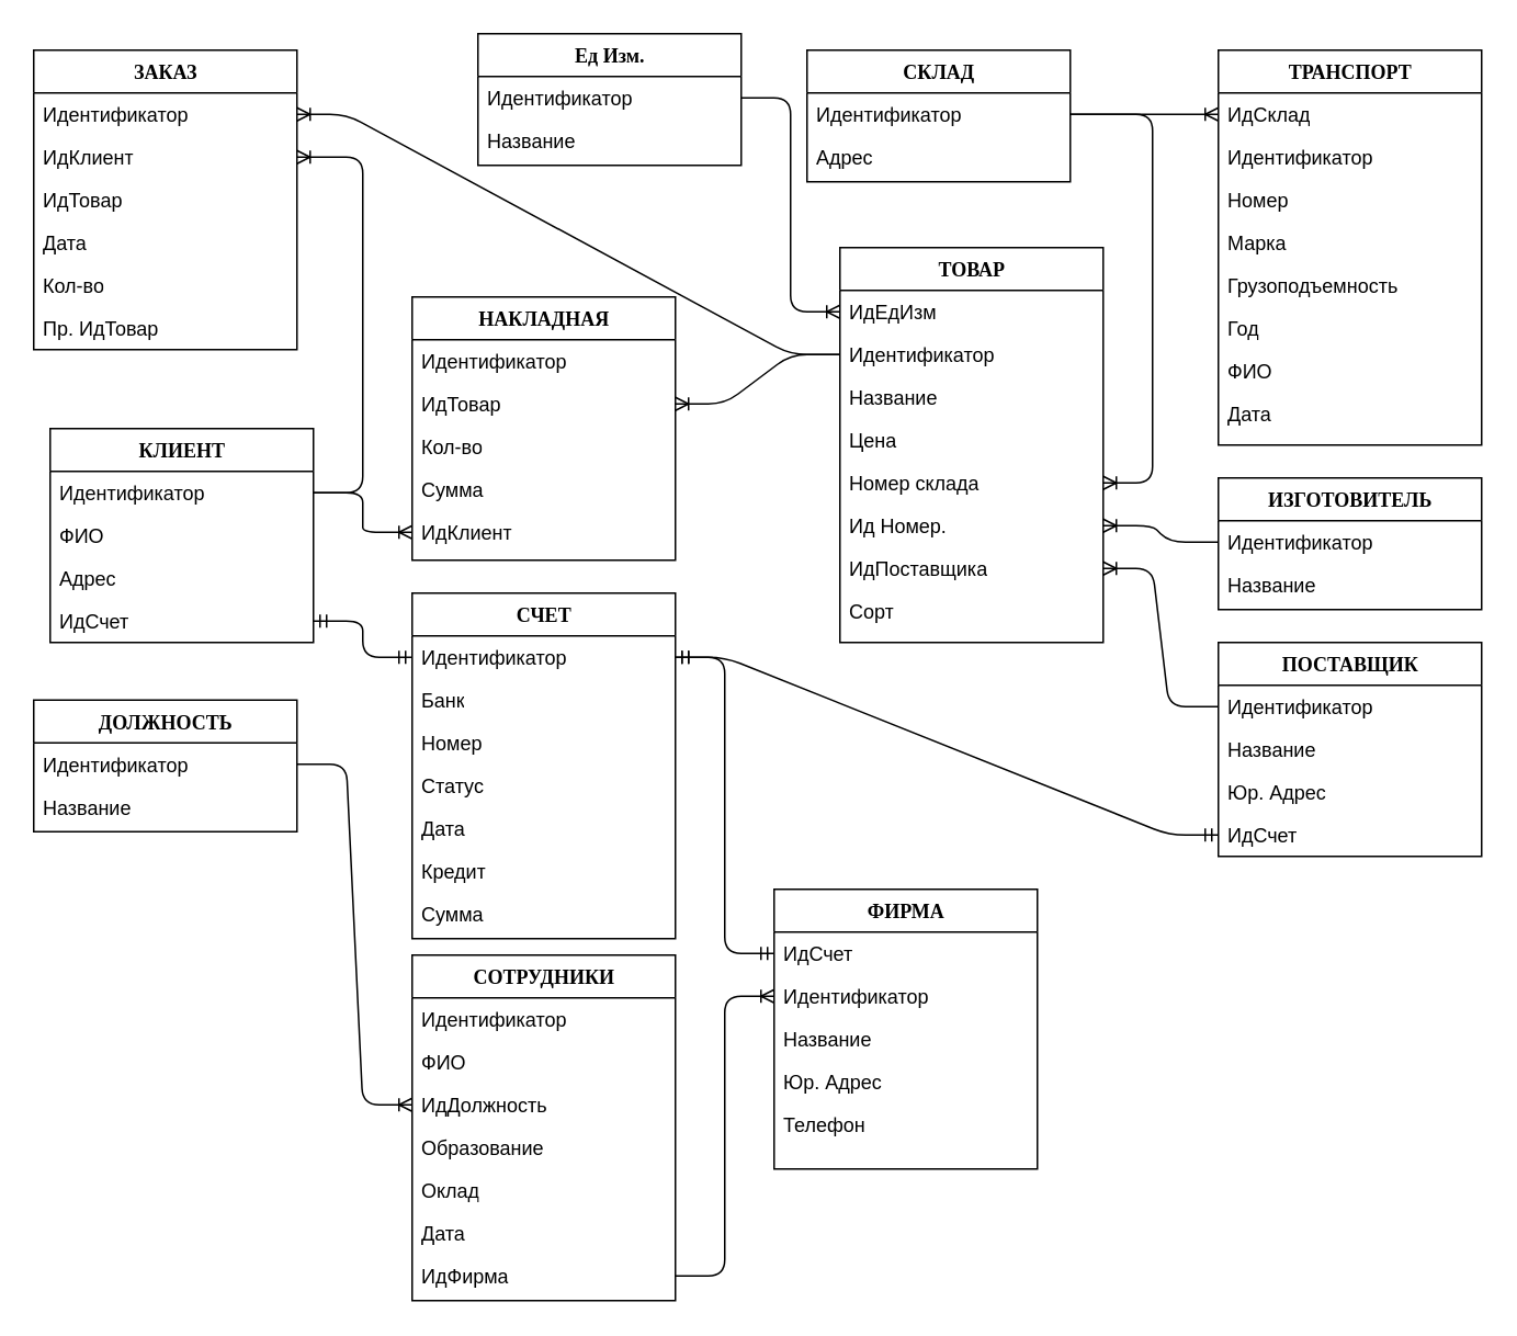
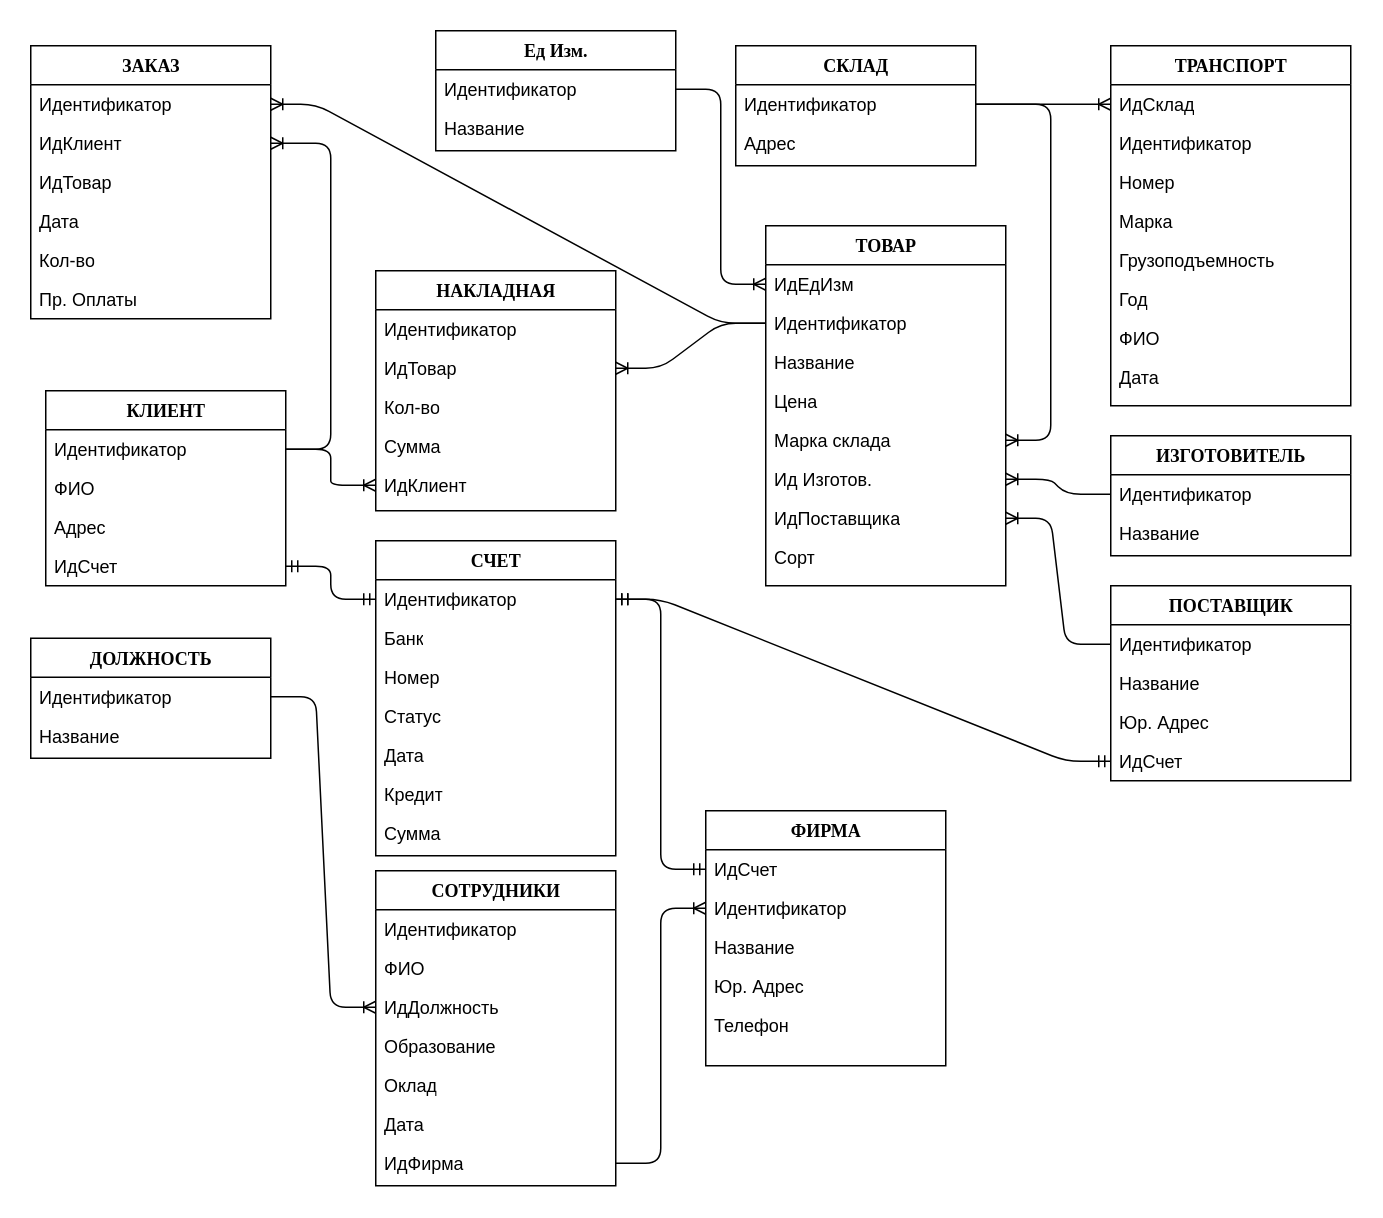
- <mxCell id="17" value="Пр. ИдТовар" style="text;html=1;strokeColor=none;fillColor=none;align=left;verticalAlign=top;spacingLeft=4;spacingRight=4;whiteSpace=wrap;overflow=hidden;rotatable=0;points=[[0,0.5],[1,0.5]];portConstraint=eastwest;" parent="11" vertex="1"><mxGeometry y="156" width="160" height="26" as="geometry" /></mxCell>
+ <mxCell id="17" value="Пр. Оплаты" style="text;html=1;strokeColor=none;fillColor=none;align=left;verticalAlign=top;spacingLeft=4;spacingRight=4;whiteSpace=wrap;overflow=hidden;rotatable=0;points=[[0,0.5],[1,0.5]];portConstraint=eastwest;" parent="11" vertex="1"><mxGeometry y="156" width="160" height="26" as="geometry" /></mxCell>
- <mxCell id="7" value="Номер склада&lt;br&gt;" style="text;html=1;strokeColor=none;fillColor=none;align=left;verticalAlign=top;spacingLeft=4;spacingRight=4;whiteSpace=wrap;overflow=hidden;rotatable=0;points=[[0,0.5],[1,0.5]];portConstraint=eastwest;" parent="2" vertex="1"><mxGeometry y="130" width="160" height="26" as="geometry" /></mxCell>
+ <mxCell id="7" value="Марка склада&lt;br&gt;" style="text;html=1;strokeColor=none;fillColor=none;align=left;verticalAlign=top;spacingLeft=4;spacingRight=4;whiteSpace=wrap;overflow=hidden;rotatable=0;points=[[0,0.5],[1,0.5]];portConstraint=eastwest;" parent="2" vertex="1"><mxGeometry y="130" width="160" height="26" as="geometry" /></mxCell>
- <mxCell id="8" value="Ид Номер." style="text;html=1;strokeColor=none;fillColor=none;align=left;verticalAlign=top;spacingLeft=4;spacingRight=4;whiteSpace=wrap;overflow=hidden;rotatable=0;points=[[0,0.5],[1,0.5]];portConstraint=eastwest;" parent="2" vertex="1"><mxGeometry y="156" width="160" height="26" as="geometry" /></mxCell>
+ <mxCell id="8" value="Ид Изготов." style="text;html=1;strokeColor=none;fillColor=none;align=left;verticalAlign=top;spacingLeft=4;spacingRight=4;whiteSpace=wrap;overflow=hidden;rotatable=0;points=[[0,0.5],[1,0.5]];portConstraint=eastwest;" parent="2" vertex="1"><mxGeometry y="156" width="160" height="26" as="geometry" /></mxCell>
